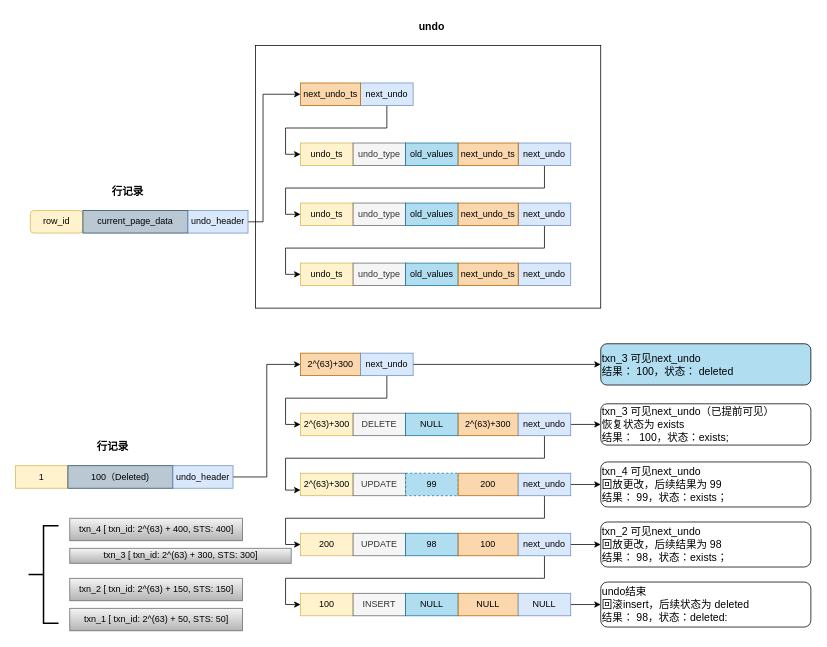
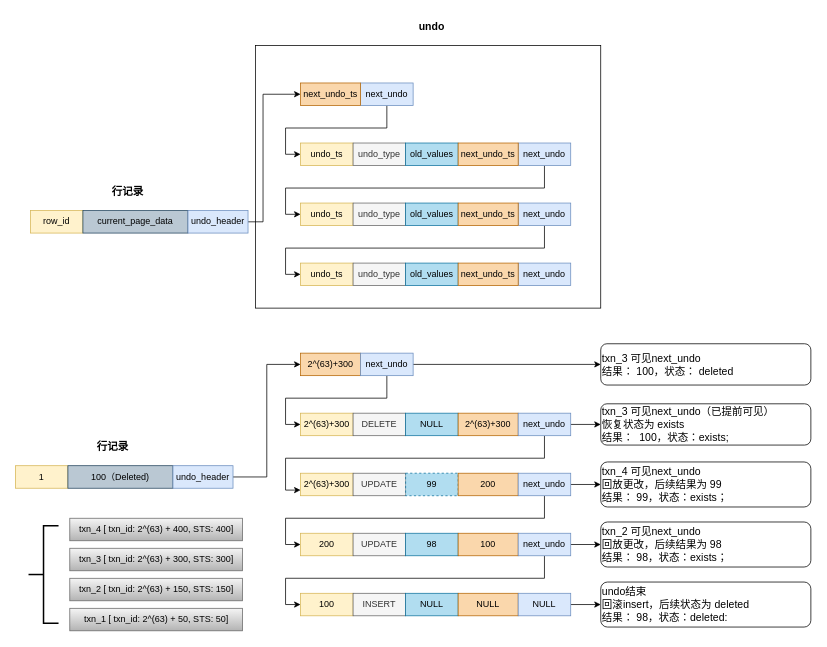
- <mxCell id="3" value="row_id" style="whiteSpace=wrap;html=1;fillColor=#fff2cc;strokeColor=#d6b656;rounded=1;" vertex="1" parent="1"><mxGeometry x="40" y="280" width="70" height="30" as="geometry" /></mxCell>
+ <mxCell id="3" value="row_id" style="rounded=0;whiteSpace=wrap;html=1;fillColor=#fff2cc;strokeColor=#d6b656;" vertex="1" parent="1"><mxGeometry x="40" y="280" width="70" height="30" as="geometry" /></mxCell>
- <mxCell id="70" value="&lt;font style=&quot;font-size: 14px;&quot;&gt;txn_3 可见&lt;/font&gt;&lt;span style=&quot;font-size: 14px;&quot;&gt;next_undo&lt;/span&gt;&lt;div&gt;&lt;font style=&quot;font-size: 14px;&quot;&gt;结果： 100，状态： deleted&lt;/font&gt;&lt;/div&gt;" style="rounded=1;whiteSpace=wrap;html=1;align=left;fillColor=#b1ddf0;" vertex="1" parent="1"><mxGeometry x="800" y="457.5" width="280" height="55" as="geometry" /></mxCell>
+ <mxCell id="70" value="&lt;font style=&quot;font-size: 14px;&quot;&gt;txn_3 可见&lt;/font&gt;&lt;span style=&quot;font-size: 14px;&quot;&gt;next_undo&lt;/span&gt;&lt;div&gt;&lt;font style=&quot;font-size: 14px;&quot;&gt;结果： 100，状态： deleted&lt;/font&gt;&lt;/div&gt;" style="rounded=1;whiteSpace=wrap;html=1;align=left;" vertex="1" parent="1"><mxGeometry x="800" y="457.5" width="280" height="55" as="geometry" /></mxCell>
- <mxCell id="66" value="txn_3 [ txn_id: 2^(63) + 300, STS: 300]" style="whiteSpace=wrap;html=1;fillColor=#f5f5f5;gradientColor=#b3b3b3;strokeColor=#666666;" vertex="1" parent="1"><mxGeometry x="92.5" y="730" width="295" height="20" as="geometry" /></mxCell>
+ <mxCell id="66" value="txn_3 [ txn_id: 2^(63) + 300, STS: 300]" style="whiteSpace=wrap;html=1;fillColor=#f5f5f5;gradientColor=#b3b3b3;strokeColor=#666666;" vertex="1" parent="1"><mxGeometry x="92.5" y="730" width="230" height="30" as="geometry" /></mxCell>
